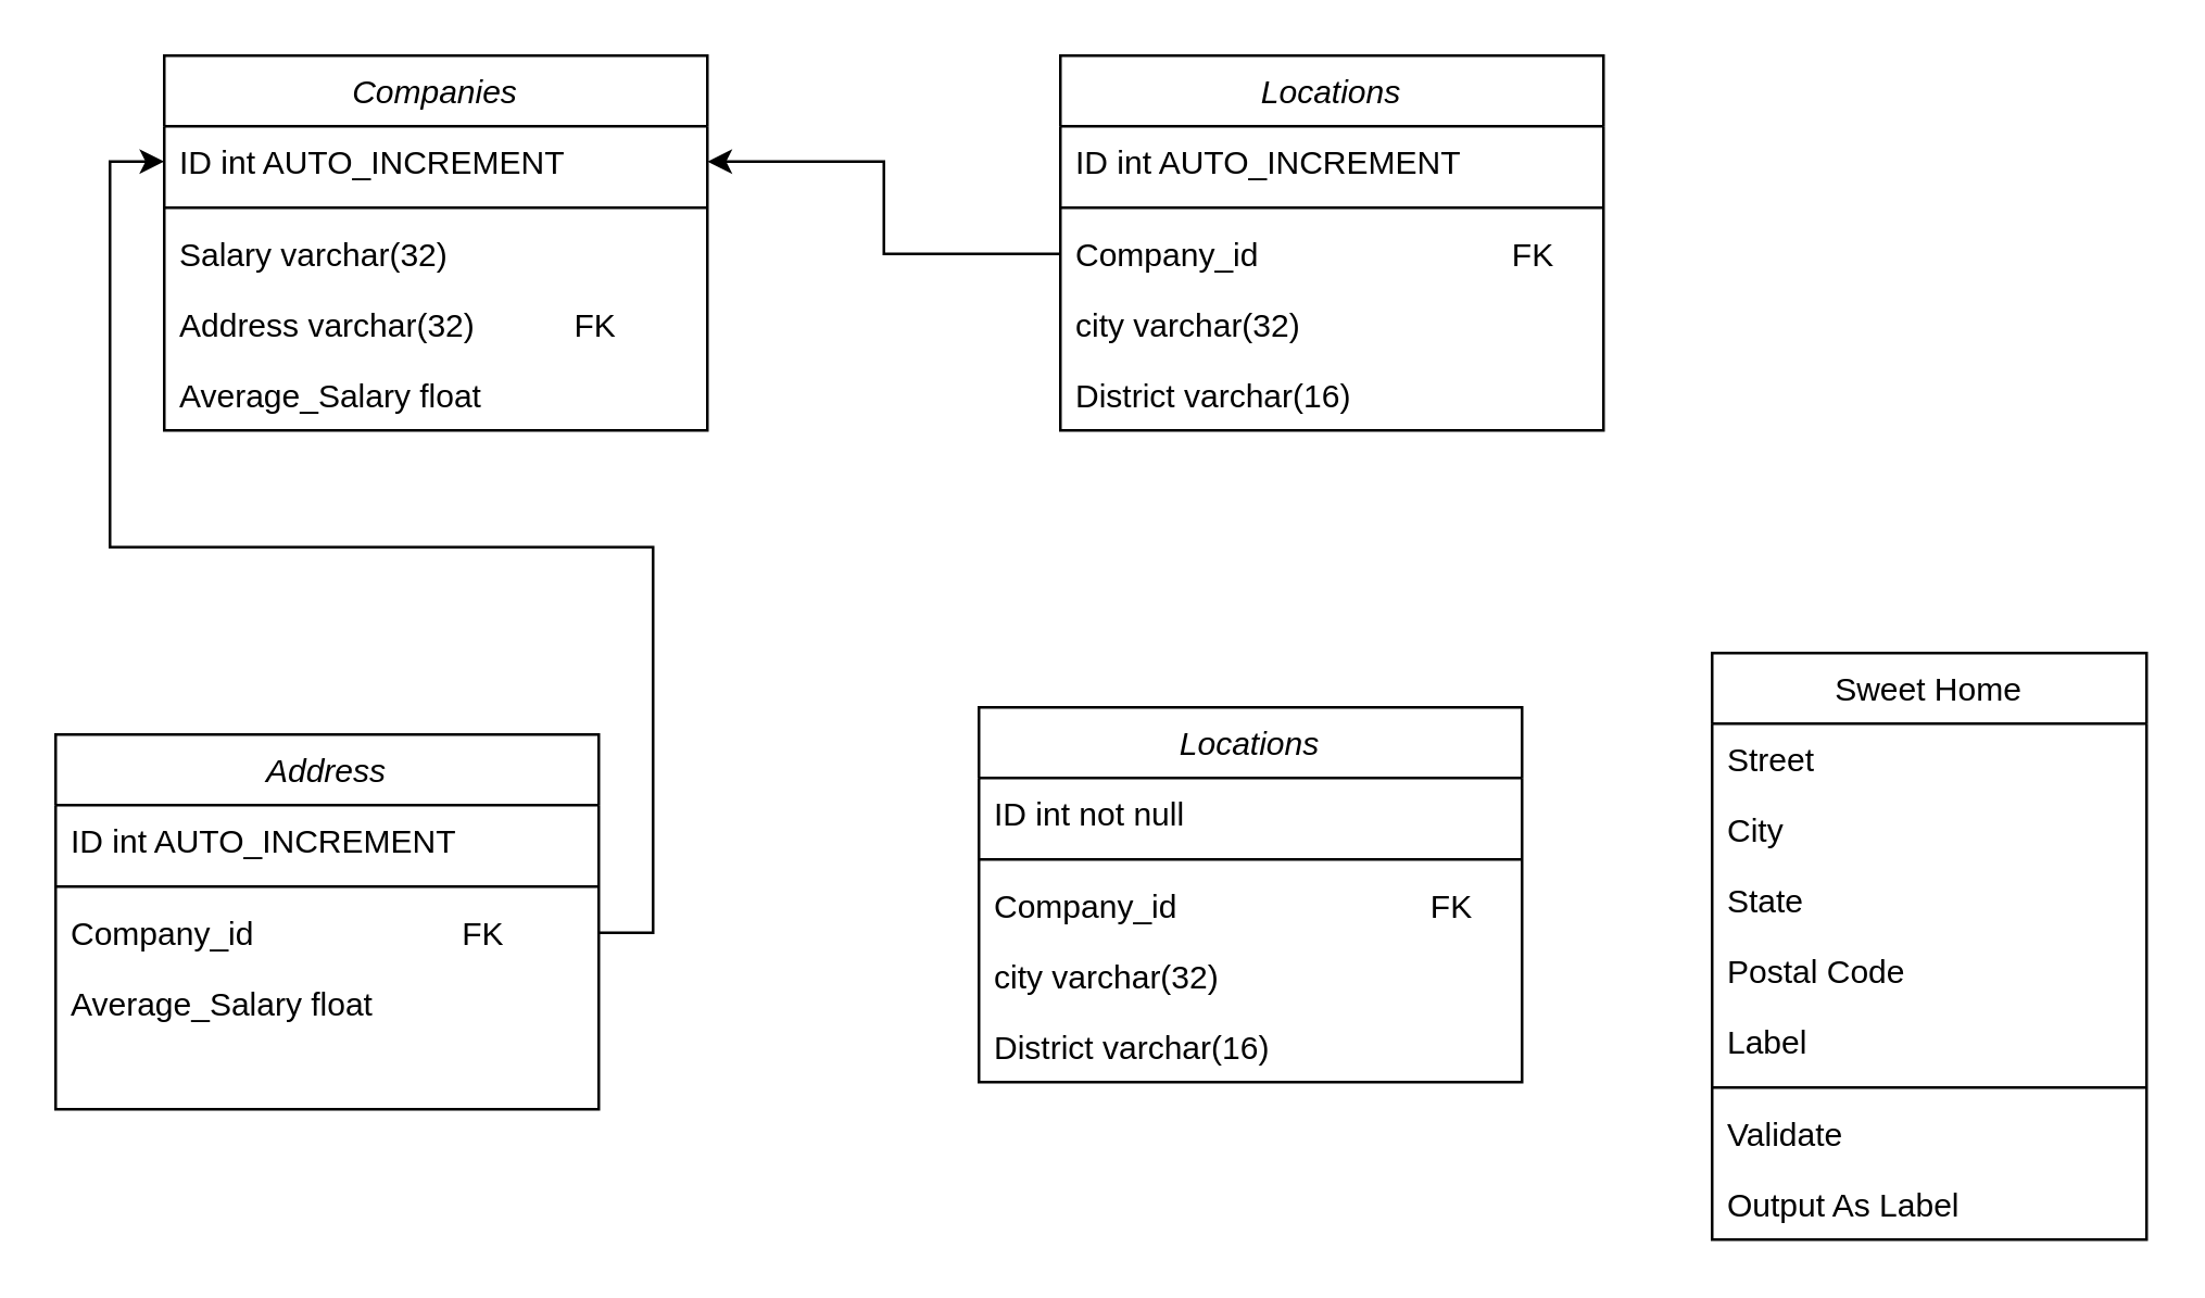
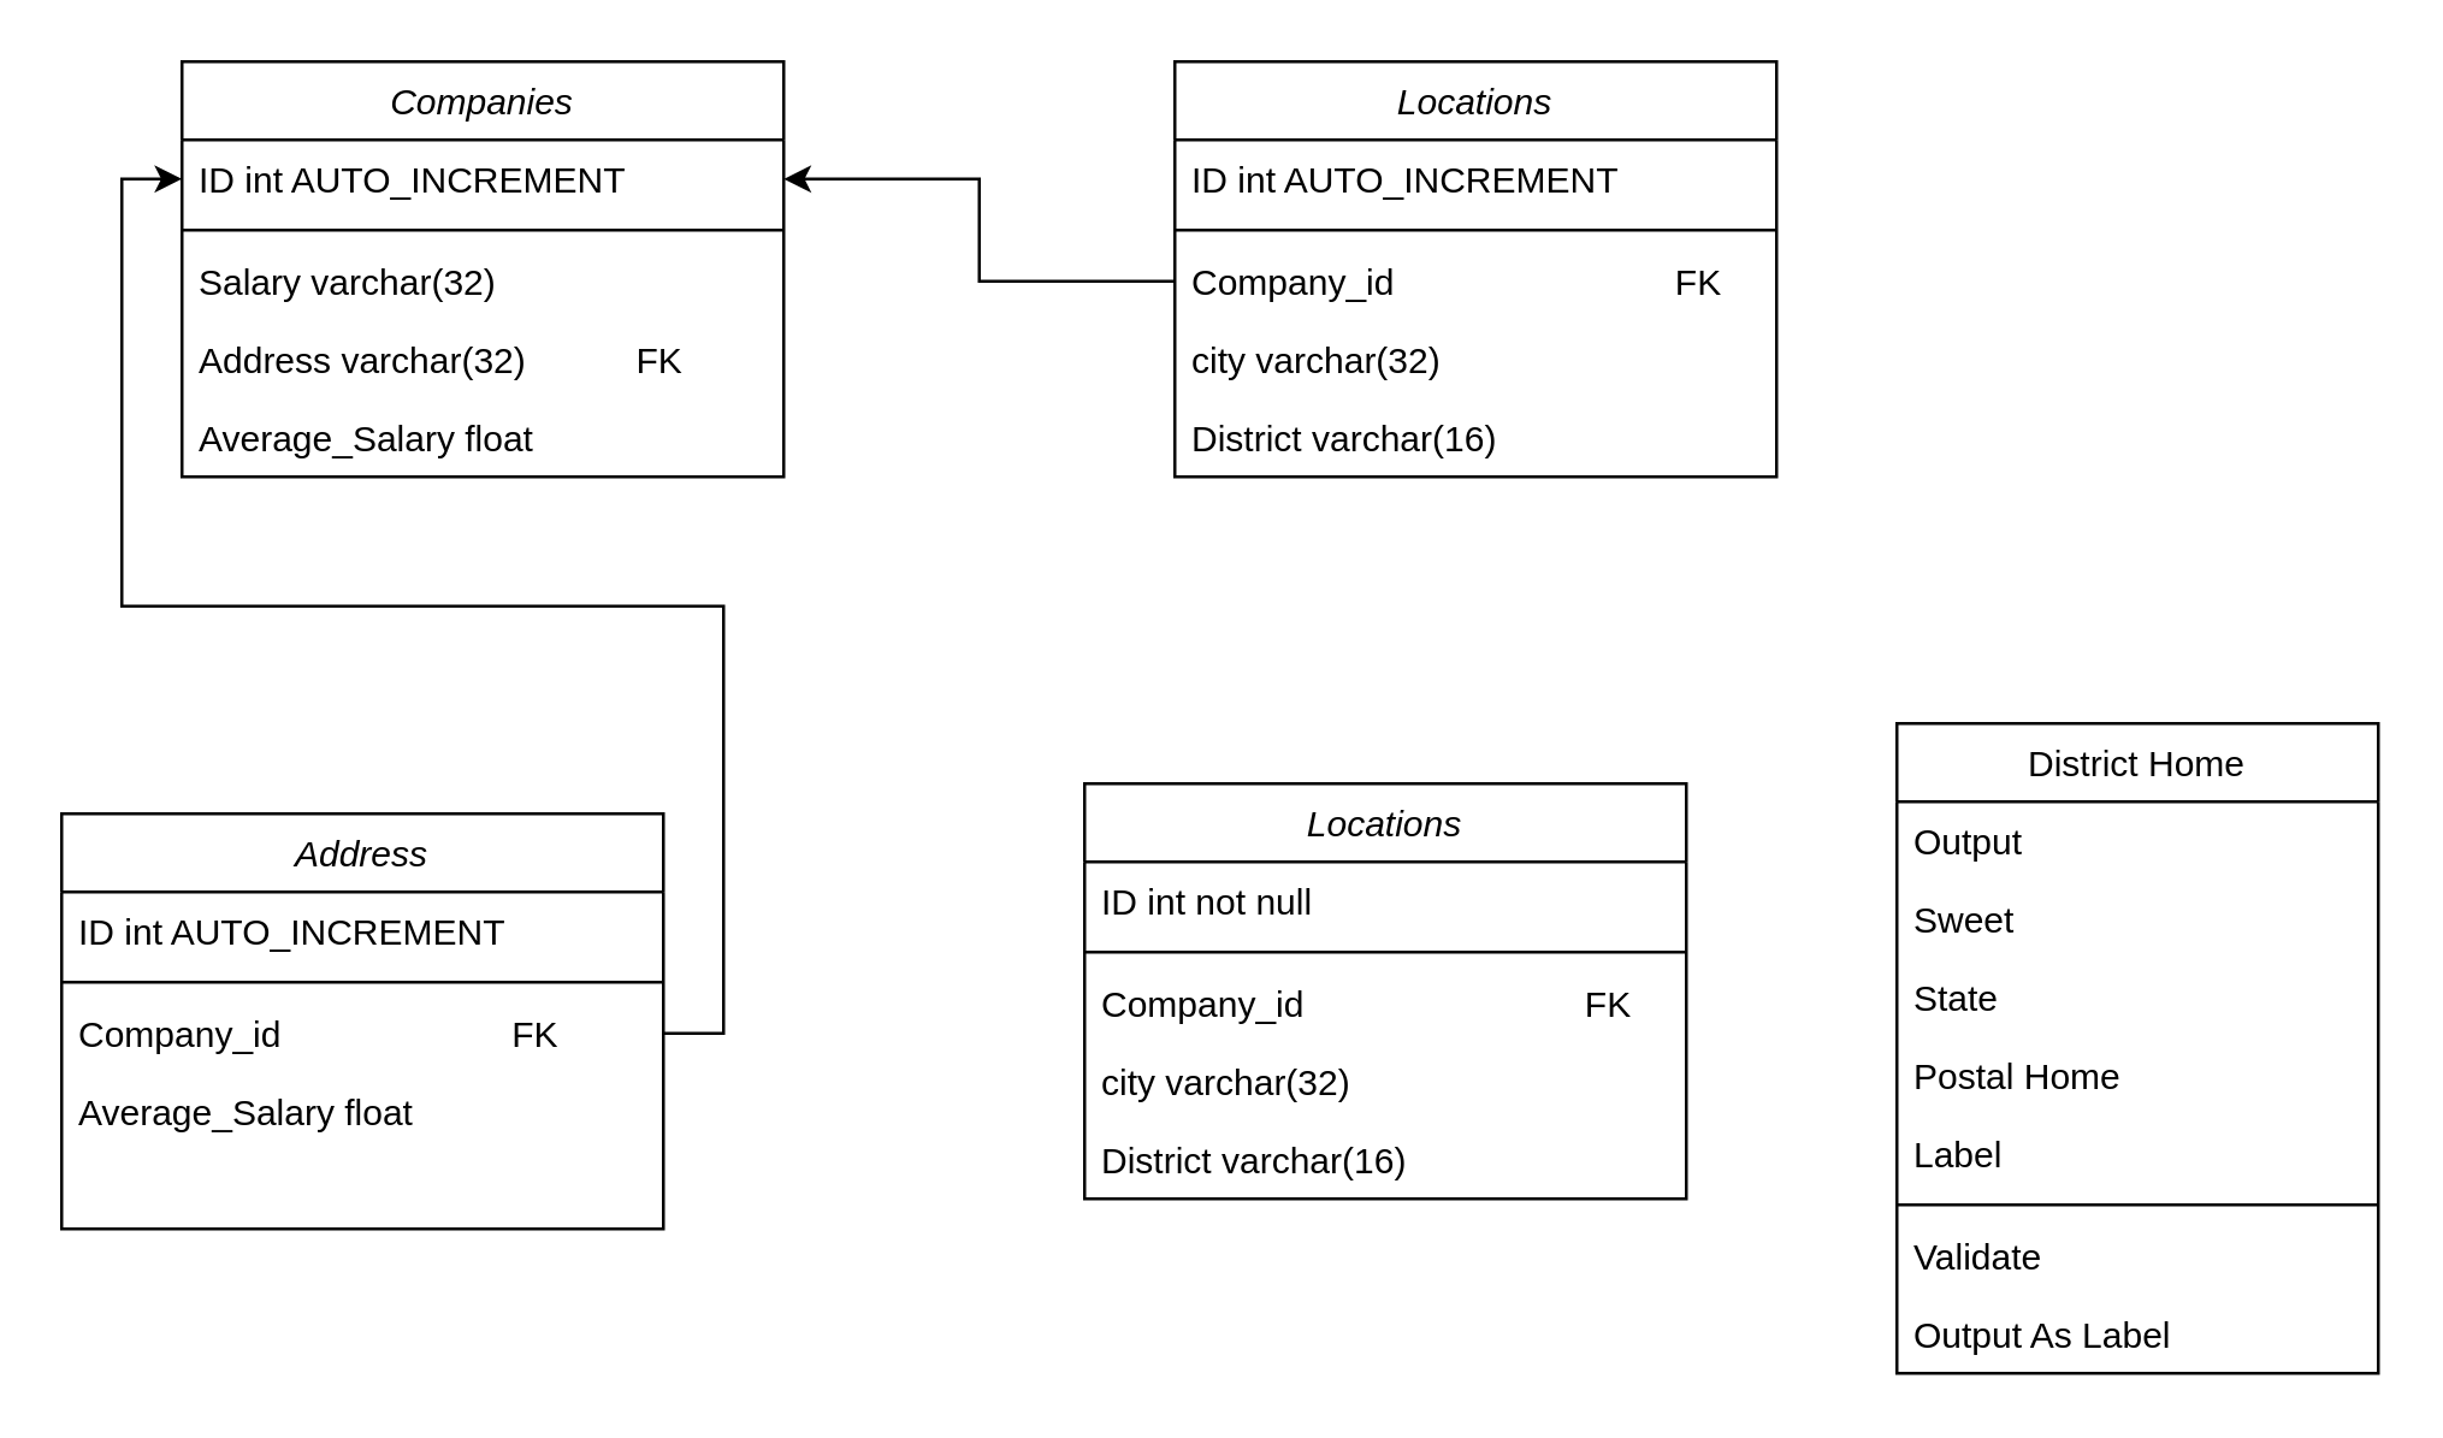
- <mxCell id="8" value="Sweet Home" style="swimlane;fontStyle=0;align=center;verticalAlign=top;childLayout=stackLayout;horizontal=1;startSize=26;horizontalStack=0;resizeParent=1;resizeLast=0;collapsible=1;marginBottom=0;rounded=0;shadow=0;strokeWidth=1;" parent="1" vertex="1"><mxGeometry x="630" y="240" width="160" height="216" as="geometry"><mxRectangle x="550" y="140" width="160" height="26" as="alternateBounds" /></mxGeometry></mxCell>
+ <mxCell id="8" value="District Home" style="swimlane;fontStyle=0;align=center;verticalAlign=top;childLayout=stackLayout;horizontal=1;startSize=26;horizontalStack=0;resizeParent=1;resizeLast=0;collapsible=1;marginBottom=0;rounded=0;shadow=0;strokeWidth=1;" parent="1" vertex="1"><mxGeometry x="630" y="240" width="160" height="216" as="geometry"><mxRectangle x="550" y="140" width="160" height="26" as="alternateBounds" /></mxGeometry></mxCell>
- <mxCell id="9" value="Street" style="text;align=left;verticalAlign=top;spacingLeft=4;spacingRight=4;overflow=hidden;rotatable=0;points=[[0,0.5],[1,0.5]];portConstraint=eastwest;" parent="8" vertex="1"><mxGeometry y="26" width="160" height="26" as="geometry" /></mxCell>
+ <mxCell id="9" value="Output" style="text;align=left;verticalAlign=top;spacingLeft=4;spacingRight=4;overflow=hidden;rotatable=0;points=[[0,0.5],[1,0.5]];portConstraint=eastwest;" parent="8" vertex="1"><mxGeometry y="26" width="160" height="26" as="geometry" /></mxCell>
- <mxCell id="10" value="City" style="text;align=left;verticalAlign=top;spacingLeft=4;spacingRight=4;overflow=hidden;rotatable=0;points=[[0,0.5],[1,0.5]];portConstraint=eastwest;rounded=0;shadow=0;html=0;" parent="8" vertex="1"><mxGeometry y="52" width="160" height="26" as="geometry" /></mxCell>
+ <mxCell id="10" value="Sweet" style="text;align=left;verticalAlign=top;spacingLeft=4;spacingRight=4;overflow=hidden;rotatable=0;points=[[0,0.5],[1,0.5]];portConstraint=eastwest;rounded=0;shadow=0;html=0;" parent="8" vertex="1"><mxGeometry y="52" width="160" height="26" as="geometry" /></mxCell>
- <mxCell id="12" value="Postal Code" style="text;align=left;verticalAlign=top;spacingLeft=4;spacingRight=4;overflow=hidden;rotatable=0;points=[[0,0.5],[1,0.5]];portConstraint=eastwest;rounded=0;shadow=0;html=0;" parent="8" vertex="1"><mxGeometry y="104" width="160" height="26" as="geometry" /></mxCell>
+ <mxCell id="12" value="Postal Home" style="text;align=left;verticalAlign=top;spacingLeft=4;spacingRight=4;overflow=hidden;rotatable=0;points=[[0,0.5],[1,0.5]];portConstraint=eastwest;rounded=0;shadow=0;html=0;" parent="8" vertex="1"><mxGeometry y="104" width="160" height="26" as="geometry" /></mxCell>
